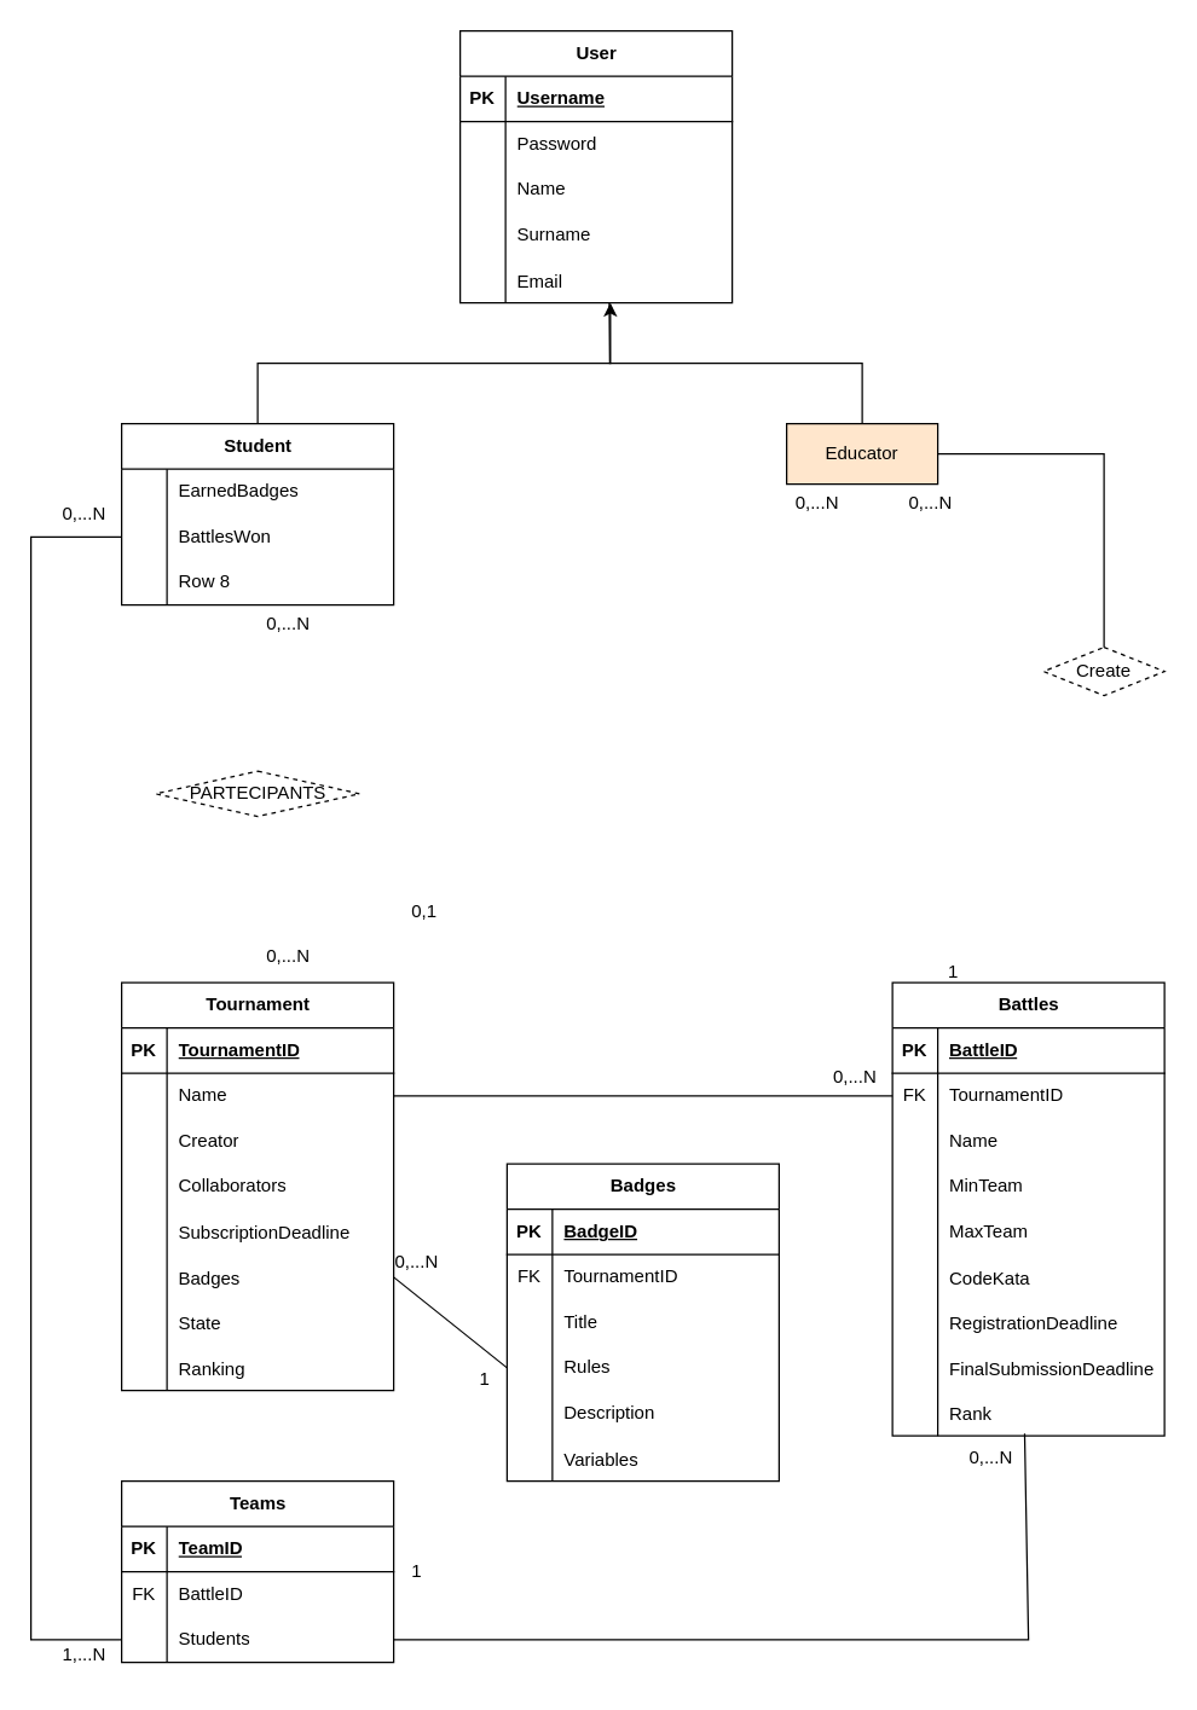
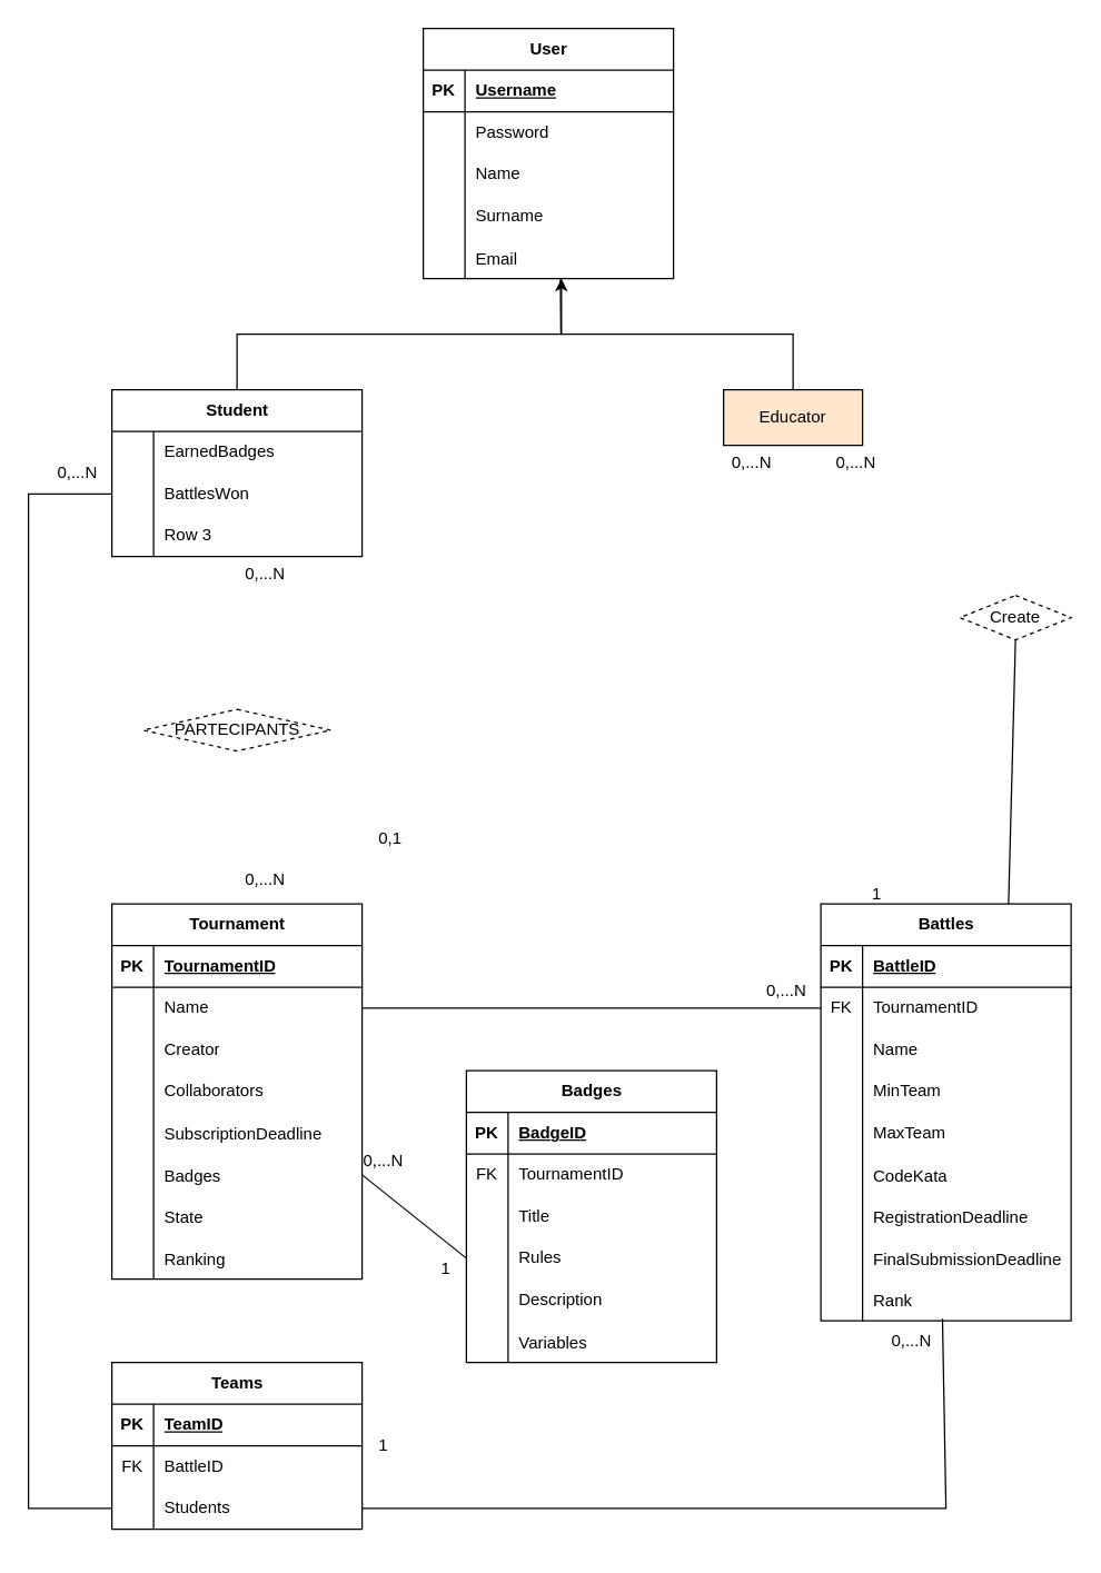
- <mxCell id="91" value="" style="endArrow=none;html=1;rounded=0;entryX=1;entryY=0.5;entryDx=0;entryDy=0;exitX=0.5;exitY=0;exitDx=0;exitDy=0;" edge="1" parent="1" source="92" target="29"><mxGeometry width="50" height="50" relative="1" as="geometry"><mxPoint x="580" y="510" as="sourcePoint" /><mxPoint x="630" y="460" as="targetPoint" /><Array as="points"><mxPoint x="730" y="300" /></Array></mxGeometry></mxCell>
- <mxCell id="12" value="Row 8" style="shape=partialRectangle;connectable=0;fillColor=none;top=0;left=0;bottom=0;right=0;align=left;spacingLeft=6;overflow=hidden;whiteSpace=wrap;html=1;" vertex="1" parent="10"><mxGeometry x="30" width="150" height="30" as="geometry"><mxRectangle width="150" height="30" as="alternateBounds" /></mxGeometry></mxCell>
+ <mxCell id="12" value="Row 3" style="shape=partialRectangle;connectable=0;fillColor=none;top=0;left=0;bottom=0;right=0;align=left;spacingLeft=6;overflow=hidden;whiteSpace=wrap;html=1;" vertex="1" parent="10"><mxGeometry x="30" width="150" height="30" as="geometry"><mxRectangle width="150" height="30" as="alternateBounds" /></mxGeometry></mxCell>
+ <mxCell id="93" value="" style="endArrow=none;html=1;rounded=0;entryX=0.5;entryY=1;entryDx=0;entryDy=0;exitX=0.75;exitY=0;exitDx=0;exitDy=0;" edge="1" parent="1" source="31" target="92"><mxGeometry width="50" height="50" relative="1" as="geometry"><mxPoint x="540" y="580" as="sourcePoint" /><mxPoint x="590" y="530" as="targetPoint" /></mxGeometry></mxCell>
- <mxCell id="111" value="1,...N" style="text;html=1;align=center;verticalAlign=middle;resizable=0;points=[];autosize=1;strokeColor=none;fillColor=none;" vertex="1" parent="1"><mxGeometry x="30" y="1080" width="50" height="30" as="geometry" /></mxCell>
